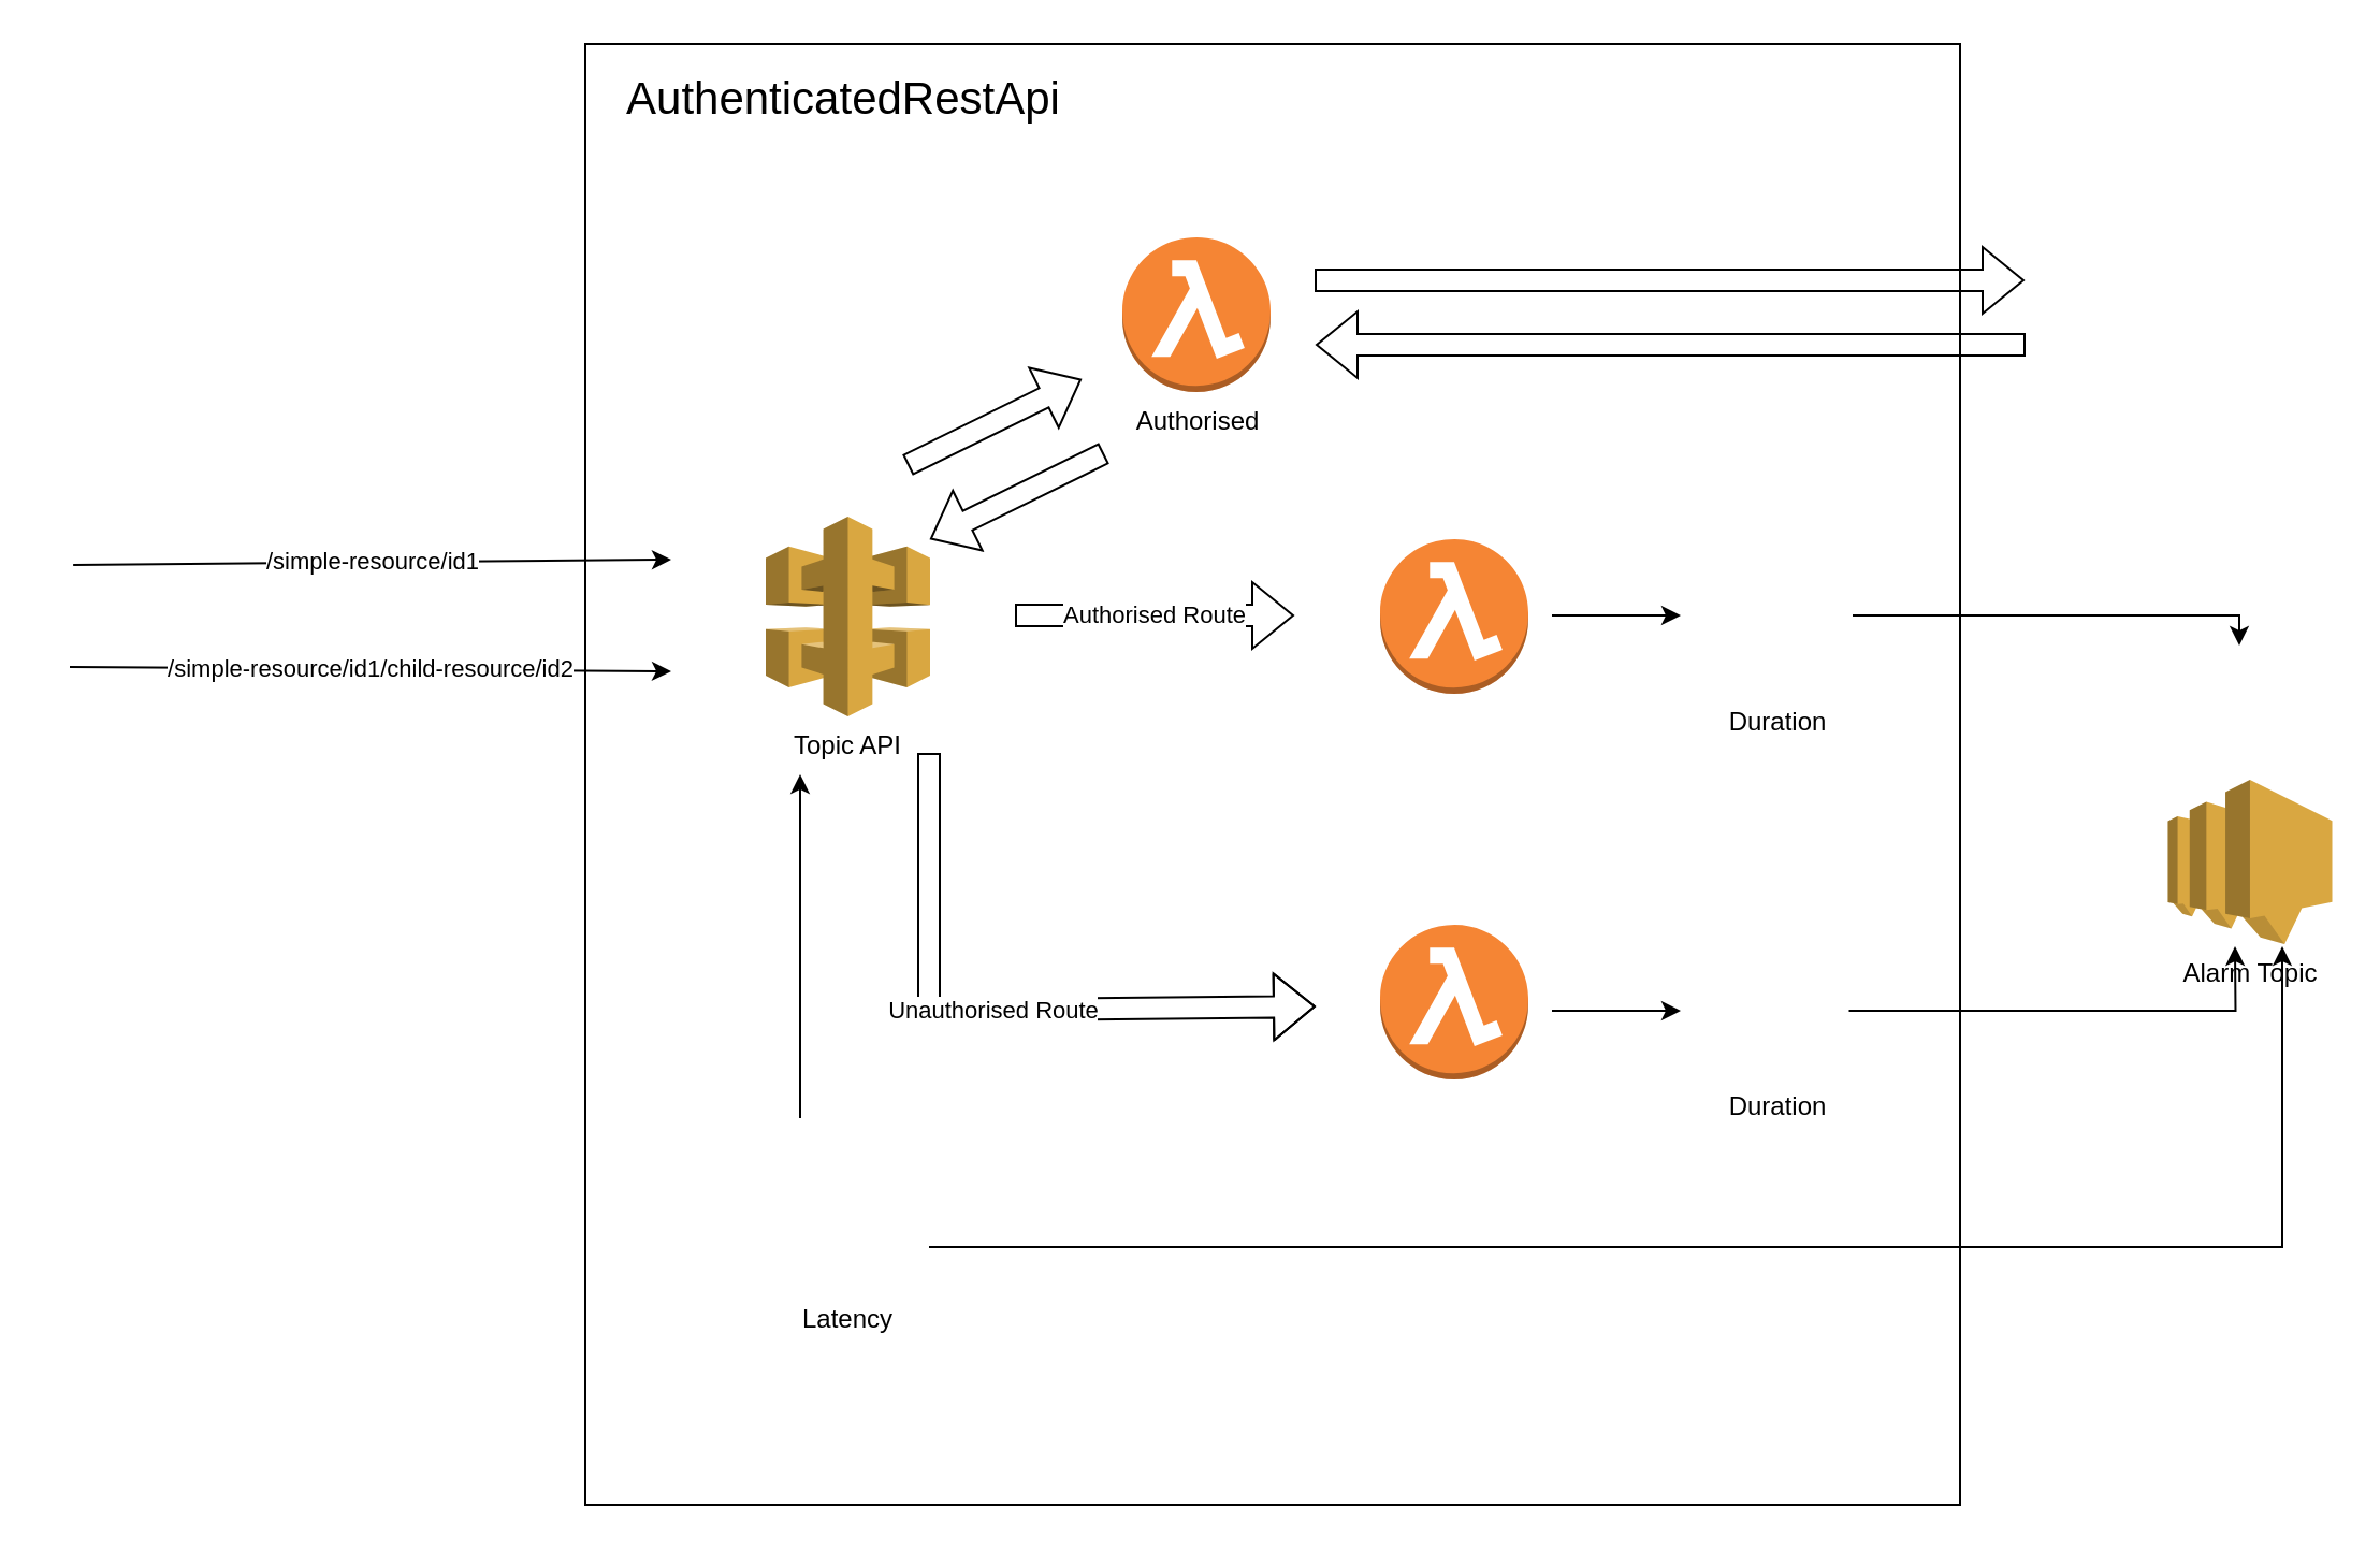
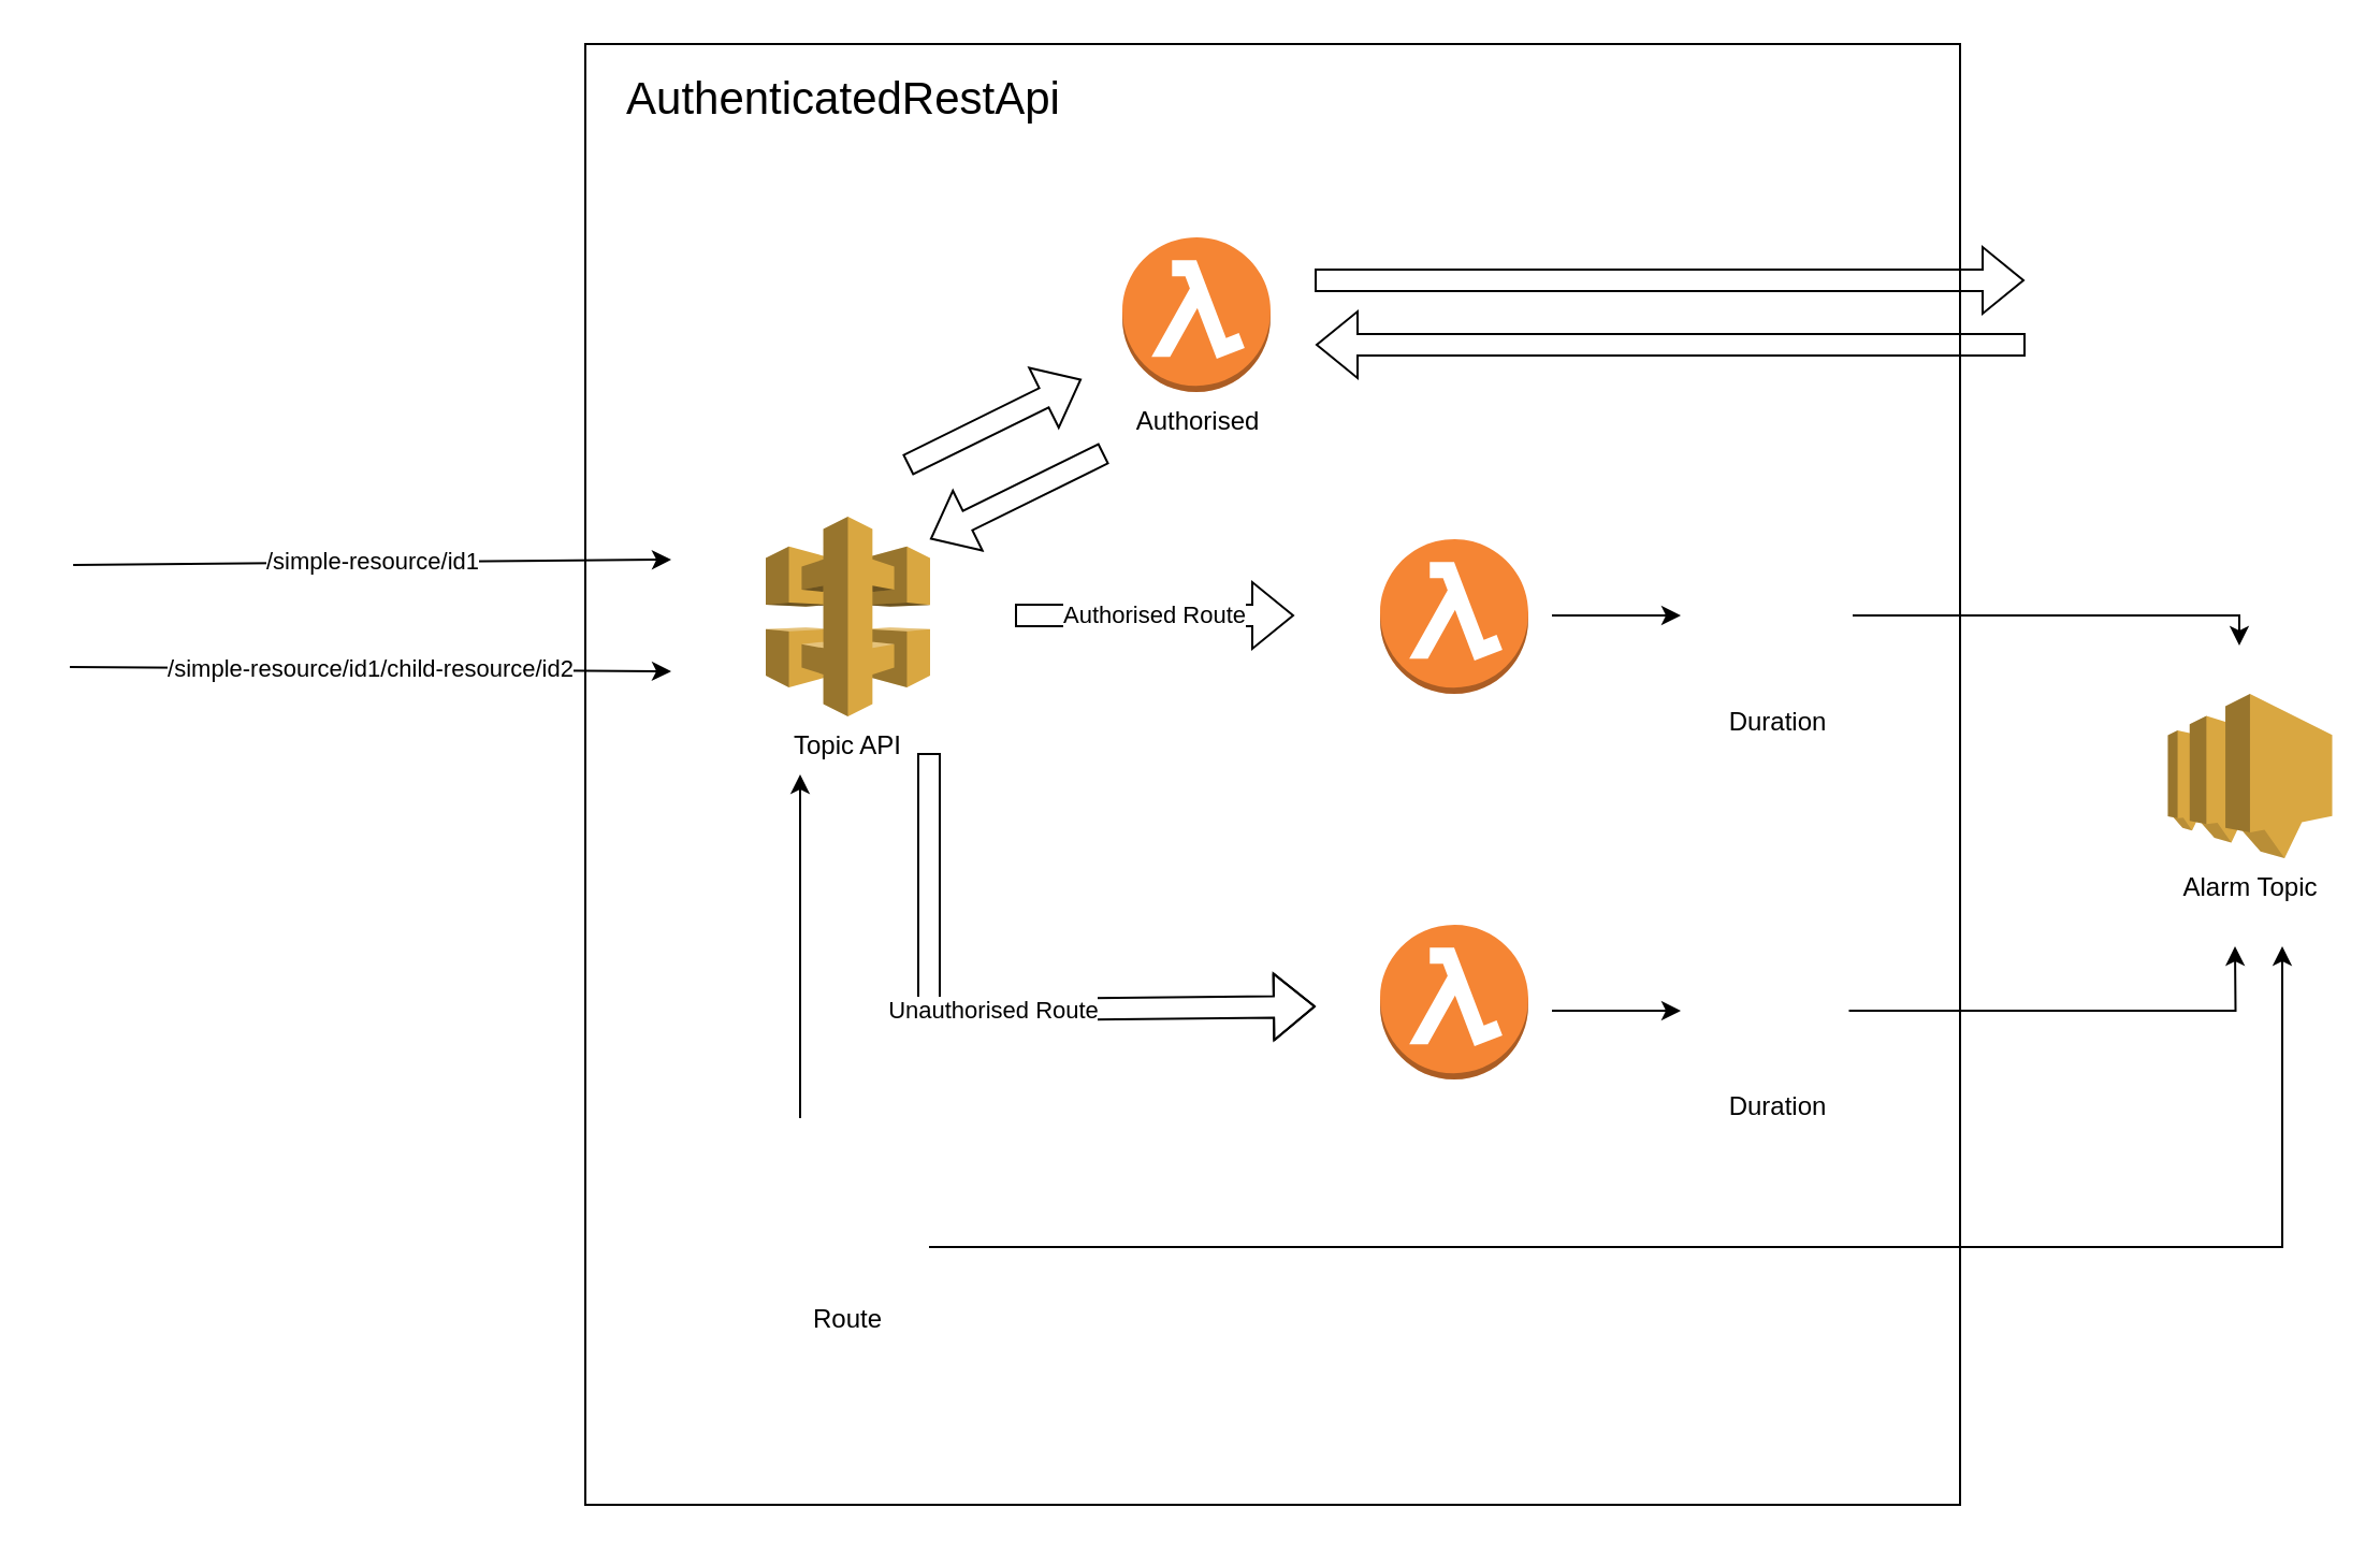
- <mxCell id="17" value="Alarm Topic" style="outlineConnect=0;dashed=0;verticalLabelPosition=bottom;verticalAlign=top;align=center;html=1;shape=mxgraph.aws3.sns;fillColor=#D9A741;gradientColor=none;" parent="1" vertex="1"><mxGeometry x="1008.75" y="362.5" width="76.5" height="76.5" as="geometry" /></mxCell>
+ <mxCell id="17" value="Alarm Topic" style="outlineConnect=0;dashed=0;verticalLabelPosition=bottom;verticalAlign=top;align=center;html=1;shape=mxgraph.aws3.sns;fillColor=#D9A741;gradientColor=none;" parent="1" vertex="1"><mxGeometry x="1008.75" y="322.5" width="76.5" height="76.5" as="geometry" /></mxCell>
- <mxCell id="16" value="Latency" style="shape=image;html=1;verticalAlign=top;verticalLabelPosition=bottom;labelBackgroundColor=#ffffff;imageAspect=0;aspect=fixed;image=https://cdn2.iconfinder.com/data/icons/amazon-aws-stencils/100/Deployment__Management_copy_CloudWatch_Alarm-128.png" parent="1" vertex="1"><mxGeometry x="359.25" y="530" width="70" height="70" as="geometry" /></mxCell>
+ <mxCell id="16" value="Route" style="shape=image;html=1;verticalAlign=top;verticalLabelPosition=bottom;labelBackgroundColor=#ffffff;imageAspect=0;aspect=fixed;image=https://cdn2.iconfinder.com/data/icons/amazon-aws-stencils/100/Deployment__Management_copy_CloudWatch_Alarm-128.png" parent="1" vertex="1"><mxGeometry x="359.25" y="530" width="70" height="70" as="geometry" /></mxCell>
